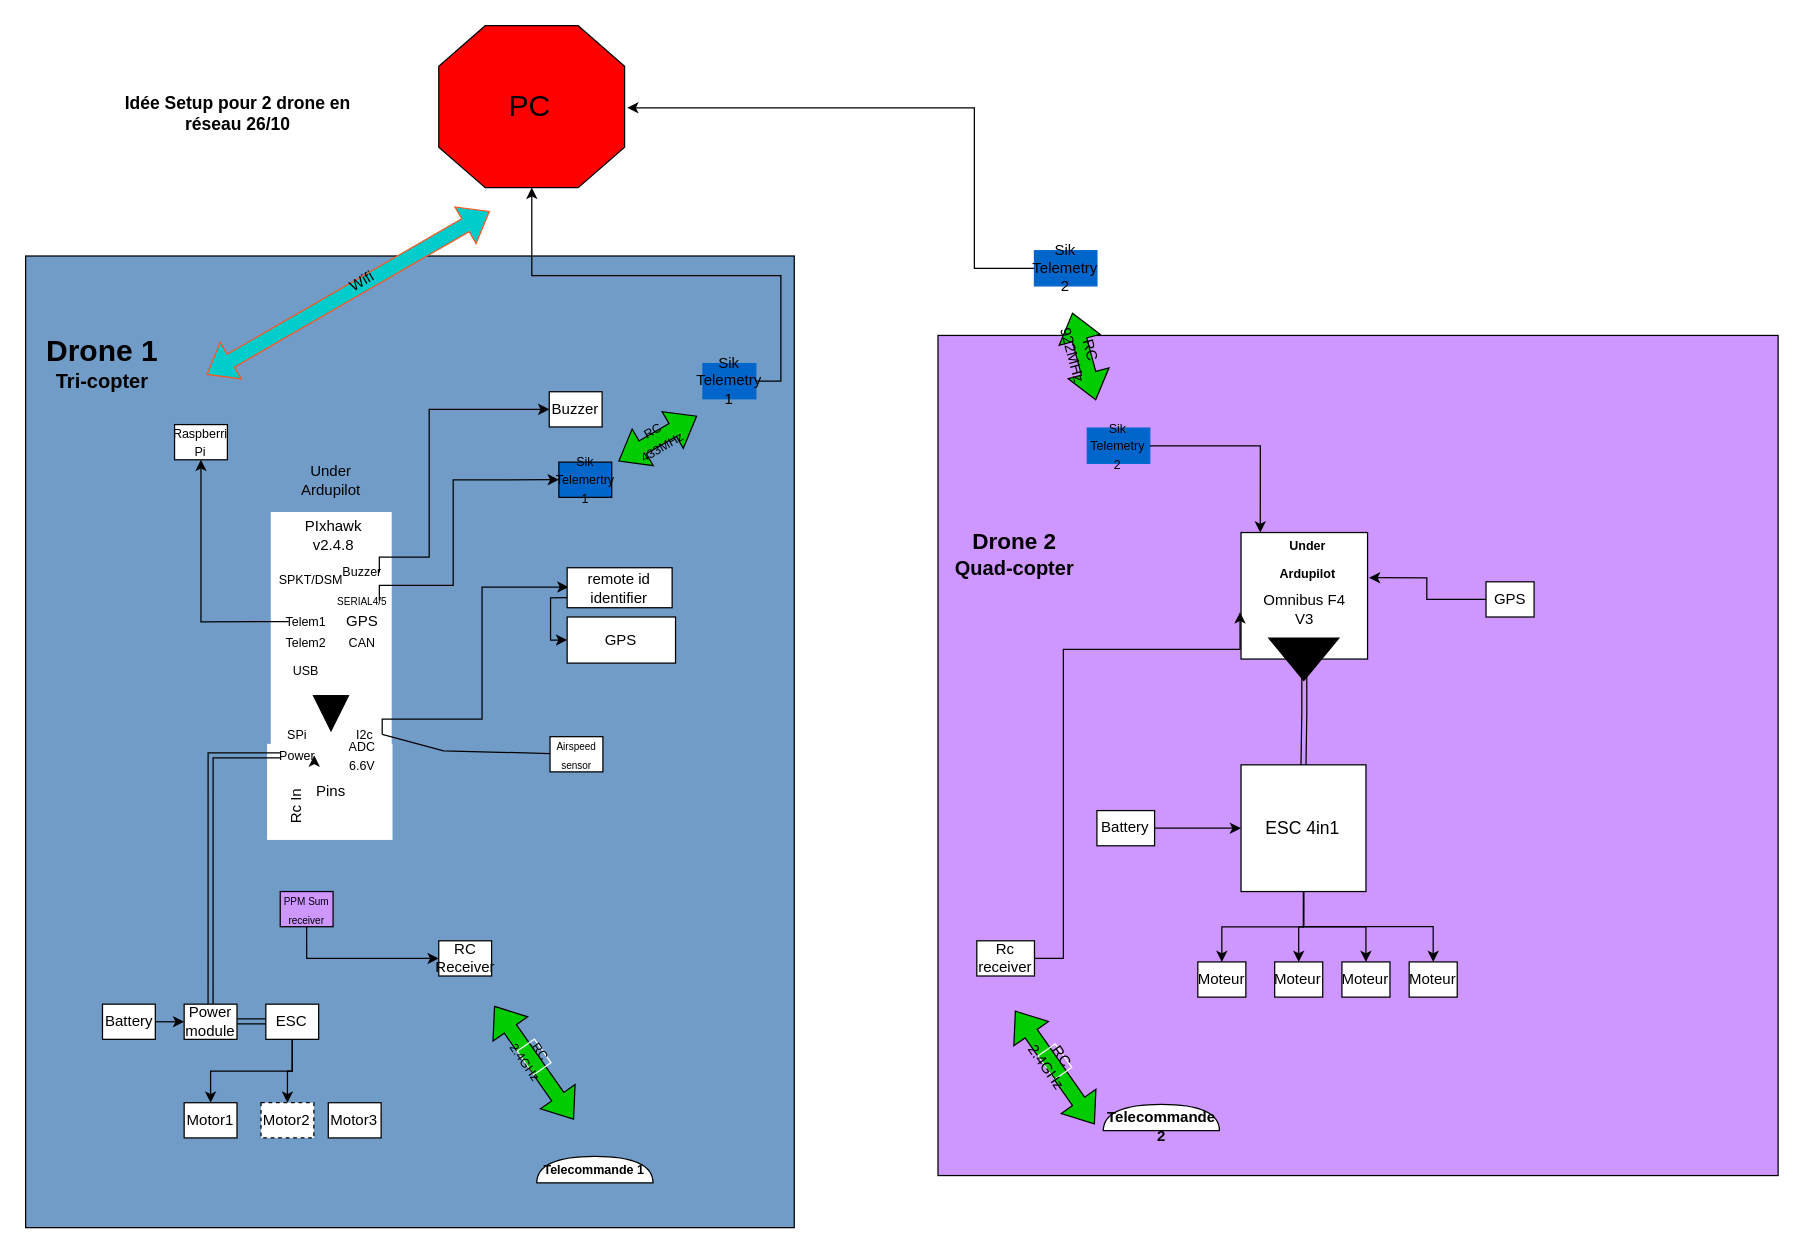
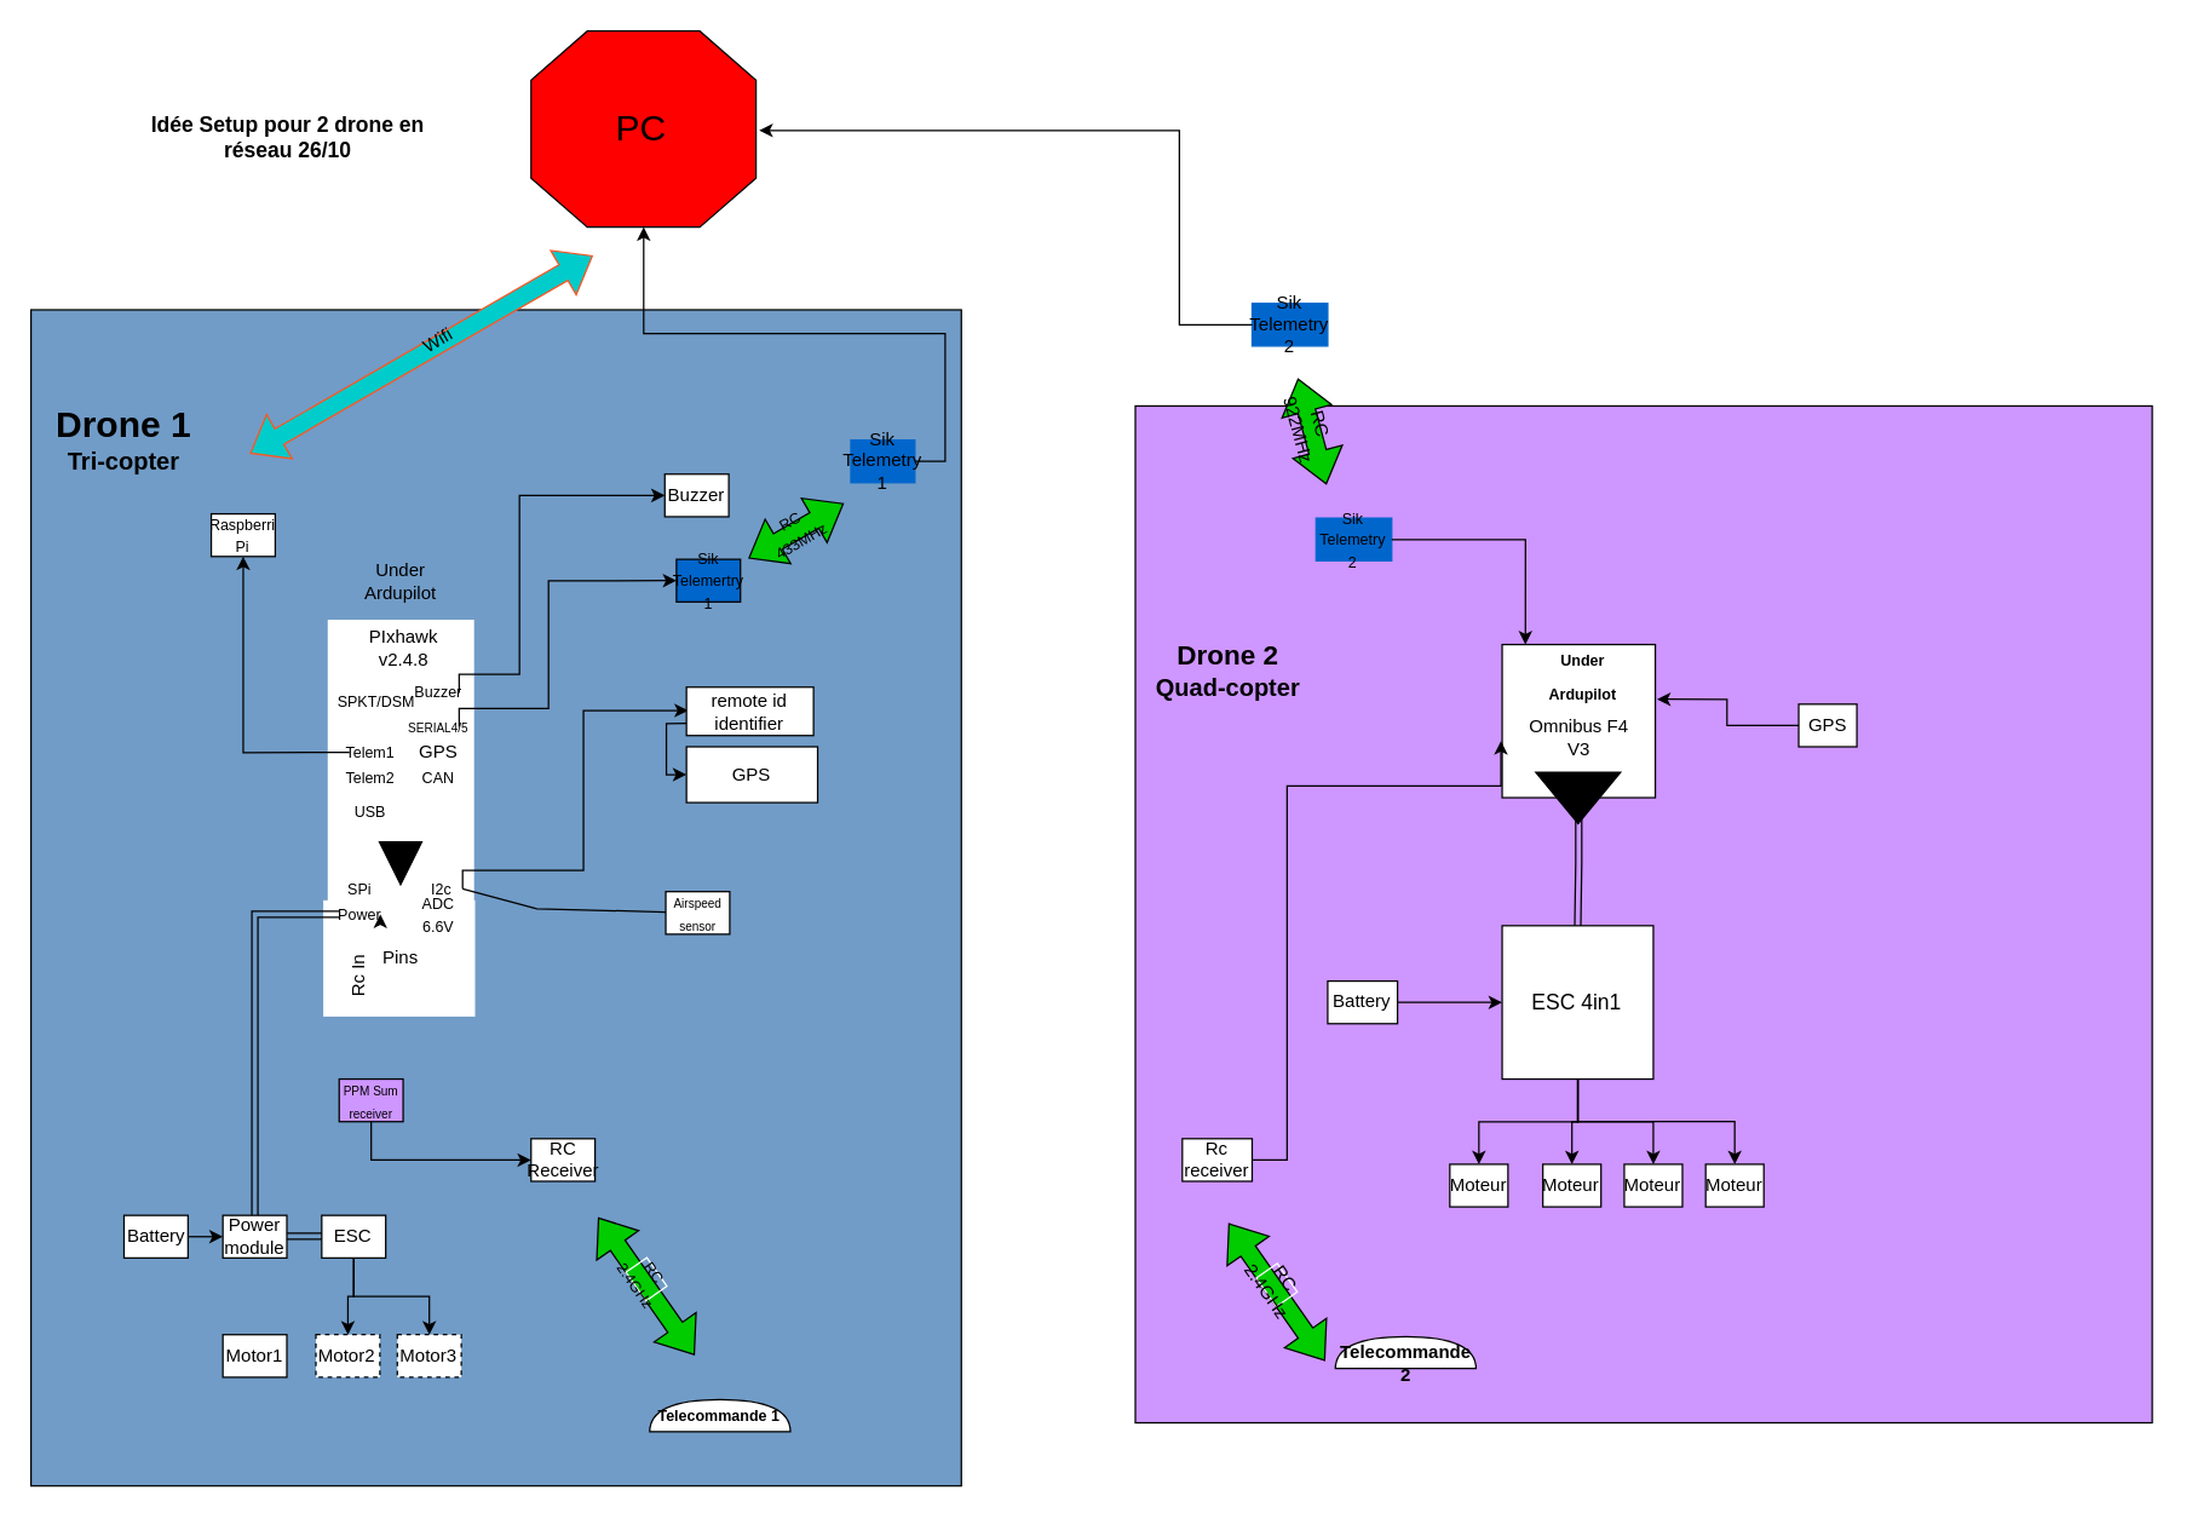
- <mxCell id="52" style="edgeStyle=orthogonalEdgeStyle;rounded=0;orthogonalLoop=1;jettySize=auto;html=1;exitX=0.5;exitY=1;exitDx=0;exitDy=0;" parent="47" source="53" target="54" edge="1"><mxGeometry relative="1" as="geometry" /></mxCell>
+ <mxCell id="52" style="edgeStyle=orthogonalEdgeStyle;rounded=0;orthogonalLoop=1;jettySize=auto;html=1;exitX=0.5;exitY=1;exitDx=0;exitDy=0;entryX=0.5;entryY=0;entryDx=0;entryDy=0;" parent="47" source="53" target="56" edge="1"><mxGeometry relative="1" as="geometry" /></mxCell>
- <mxCell id="56" value="Motor3" style="html=1;whiteSpace=wrap;" parent="47" vertex="1"><mxGeometry x="180.656" y="78.851" width="42.281" height="28.161" as="geometry" /></mxCell>
+ <mxCell id="56" value="Motor3" style="html=1;whiteSpace=wrap;dashed=1;" parent="47" vertex="1"><mxGeometry x="180.656" y="78.851" width="42.281" height="28.161" as="geometry" /></mxCell>
